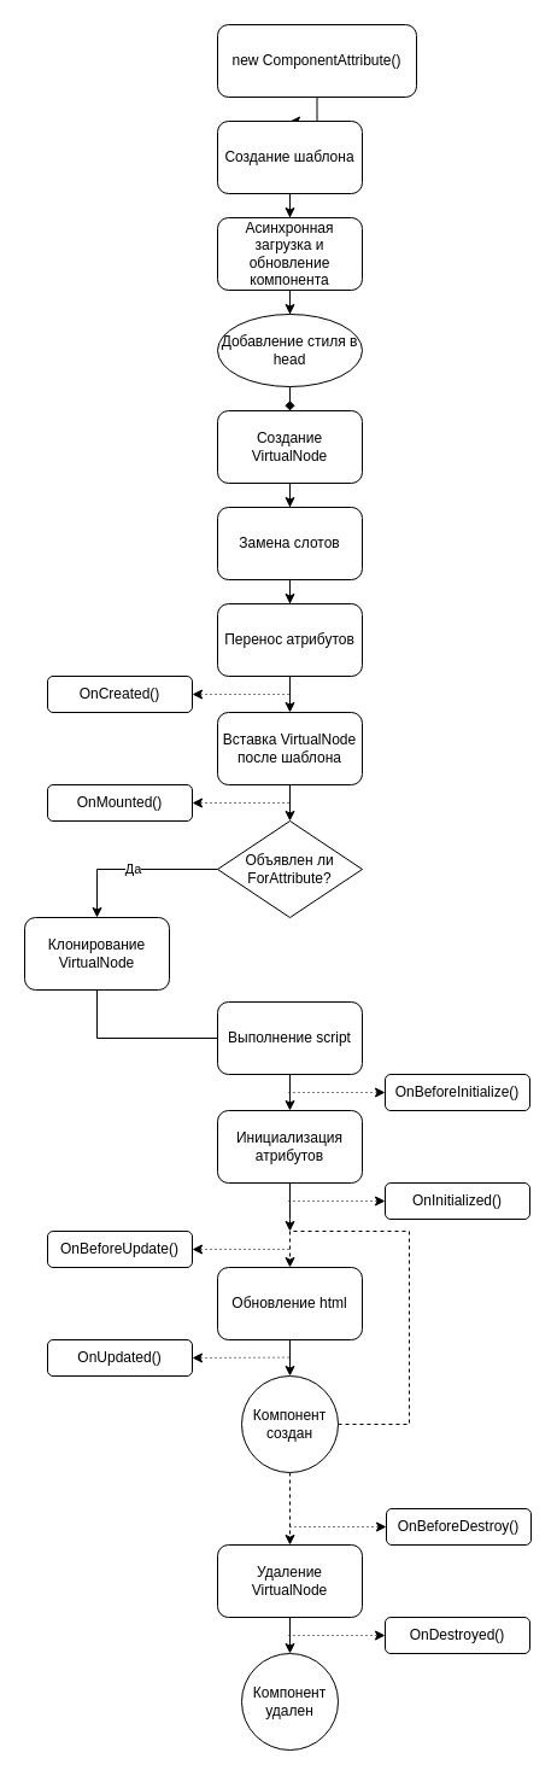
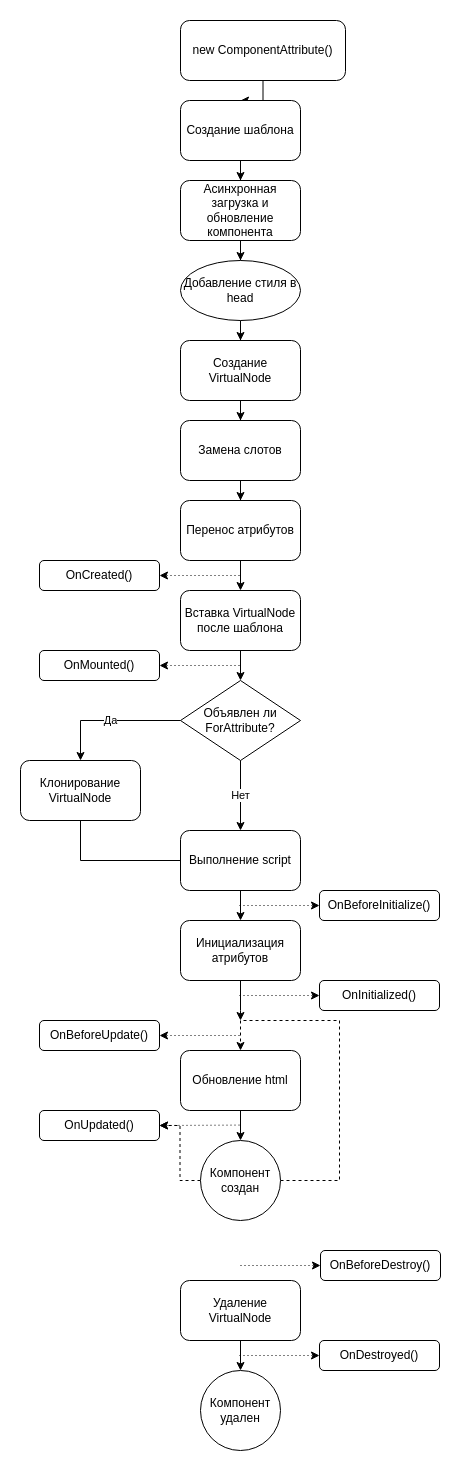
- <mxCell id="8" value="" style="edgeStyle=orthogonalEdgeStyle;rounded=0;orthogonalLoop=1;jettySize=auto;html=1;endArrow=diamond;endFill=1;endSize=6;strokeWidth=1;" edge="1" parent="1" source="9" target="11"><mxGeometry relative="1" as="geometry" /></mxCell>
+ <mxCell id="8" value="" style="edgeStyle=orthogonalEdgeStyle;rounded=0;orthogonalLoop=1;jettySize=auto;html=1;endArrow=classic;endFill=1;endSize=6;strokeWidth=1;" edge="1" parent="1" source="9" target="11"><mxGeometry relative="1" as="geometry" /></mxCell>
+ <mxCell id="28" value="Нет" style="edgeStyle=orthogonalEdgeStyle;rounded=0;orthogonalLoop=1;jettySize=auto;html=1;entryX=0.5;entryY=0;entryDx=0;entryDy=0;exitX=0.5;exitY=1;exitDx=0;exitDy=0;" edge="1" parent="1" source="22" target="27"><mxGeometry relative="1" as="geometry"><mxPoint x="310" y="760" as="sourcePoint" /><mxPoint x="150" y="730" as="targetPoint" /></mxGeometry></mxCell>
- <mxCell id="37" style="edgeStyle=orthogonalEdgeStyle;rounded=0;orthogonalLoop=1;jettySize=auto;html=1;dashed=1;endArrow=classic;endFill=1;endSize=6;strokeWidth=1;entryX=0.5;entryY=0;entryDx=0;entryDy=0;" edge="1" parent="1" source="38" target="45"><mxGeometry relative="1" as="geometry"><mxPoint x="240" y="1280" as="targetPoint" /></mxGeometry></mxCell>
+ <mxCell id="37" style="edgeStyle=orthogonalEdgeStyle;rounded=0;orthogonalLoop=1;jettySize=auto;html=1;dashed=1;endArrow=classic;endFill=1;endSize=6;strokeWidth=1;" edge="1" parent="1" source="38" target="42"><mxGeometry relative="1" as="geometry"><mxPoint x="240" y="1280" as="targetPoint" /></mxGeometry></mxCell>
